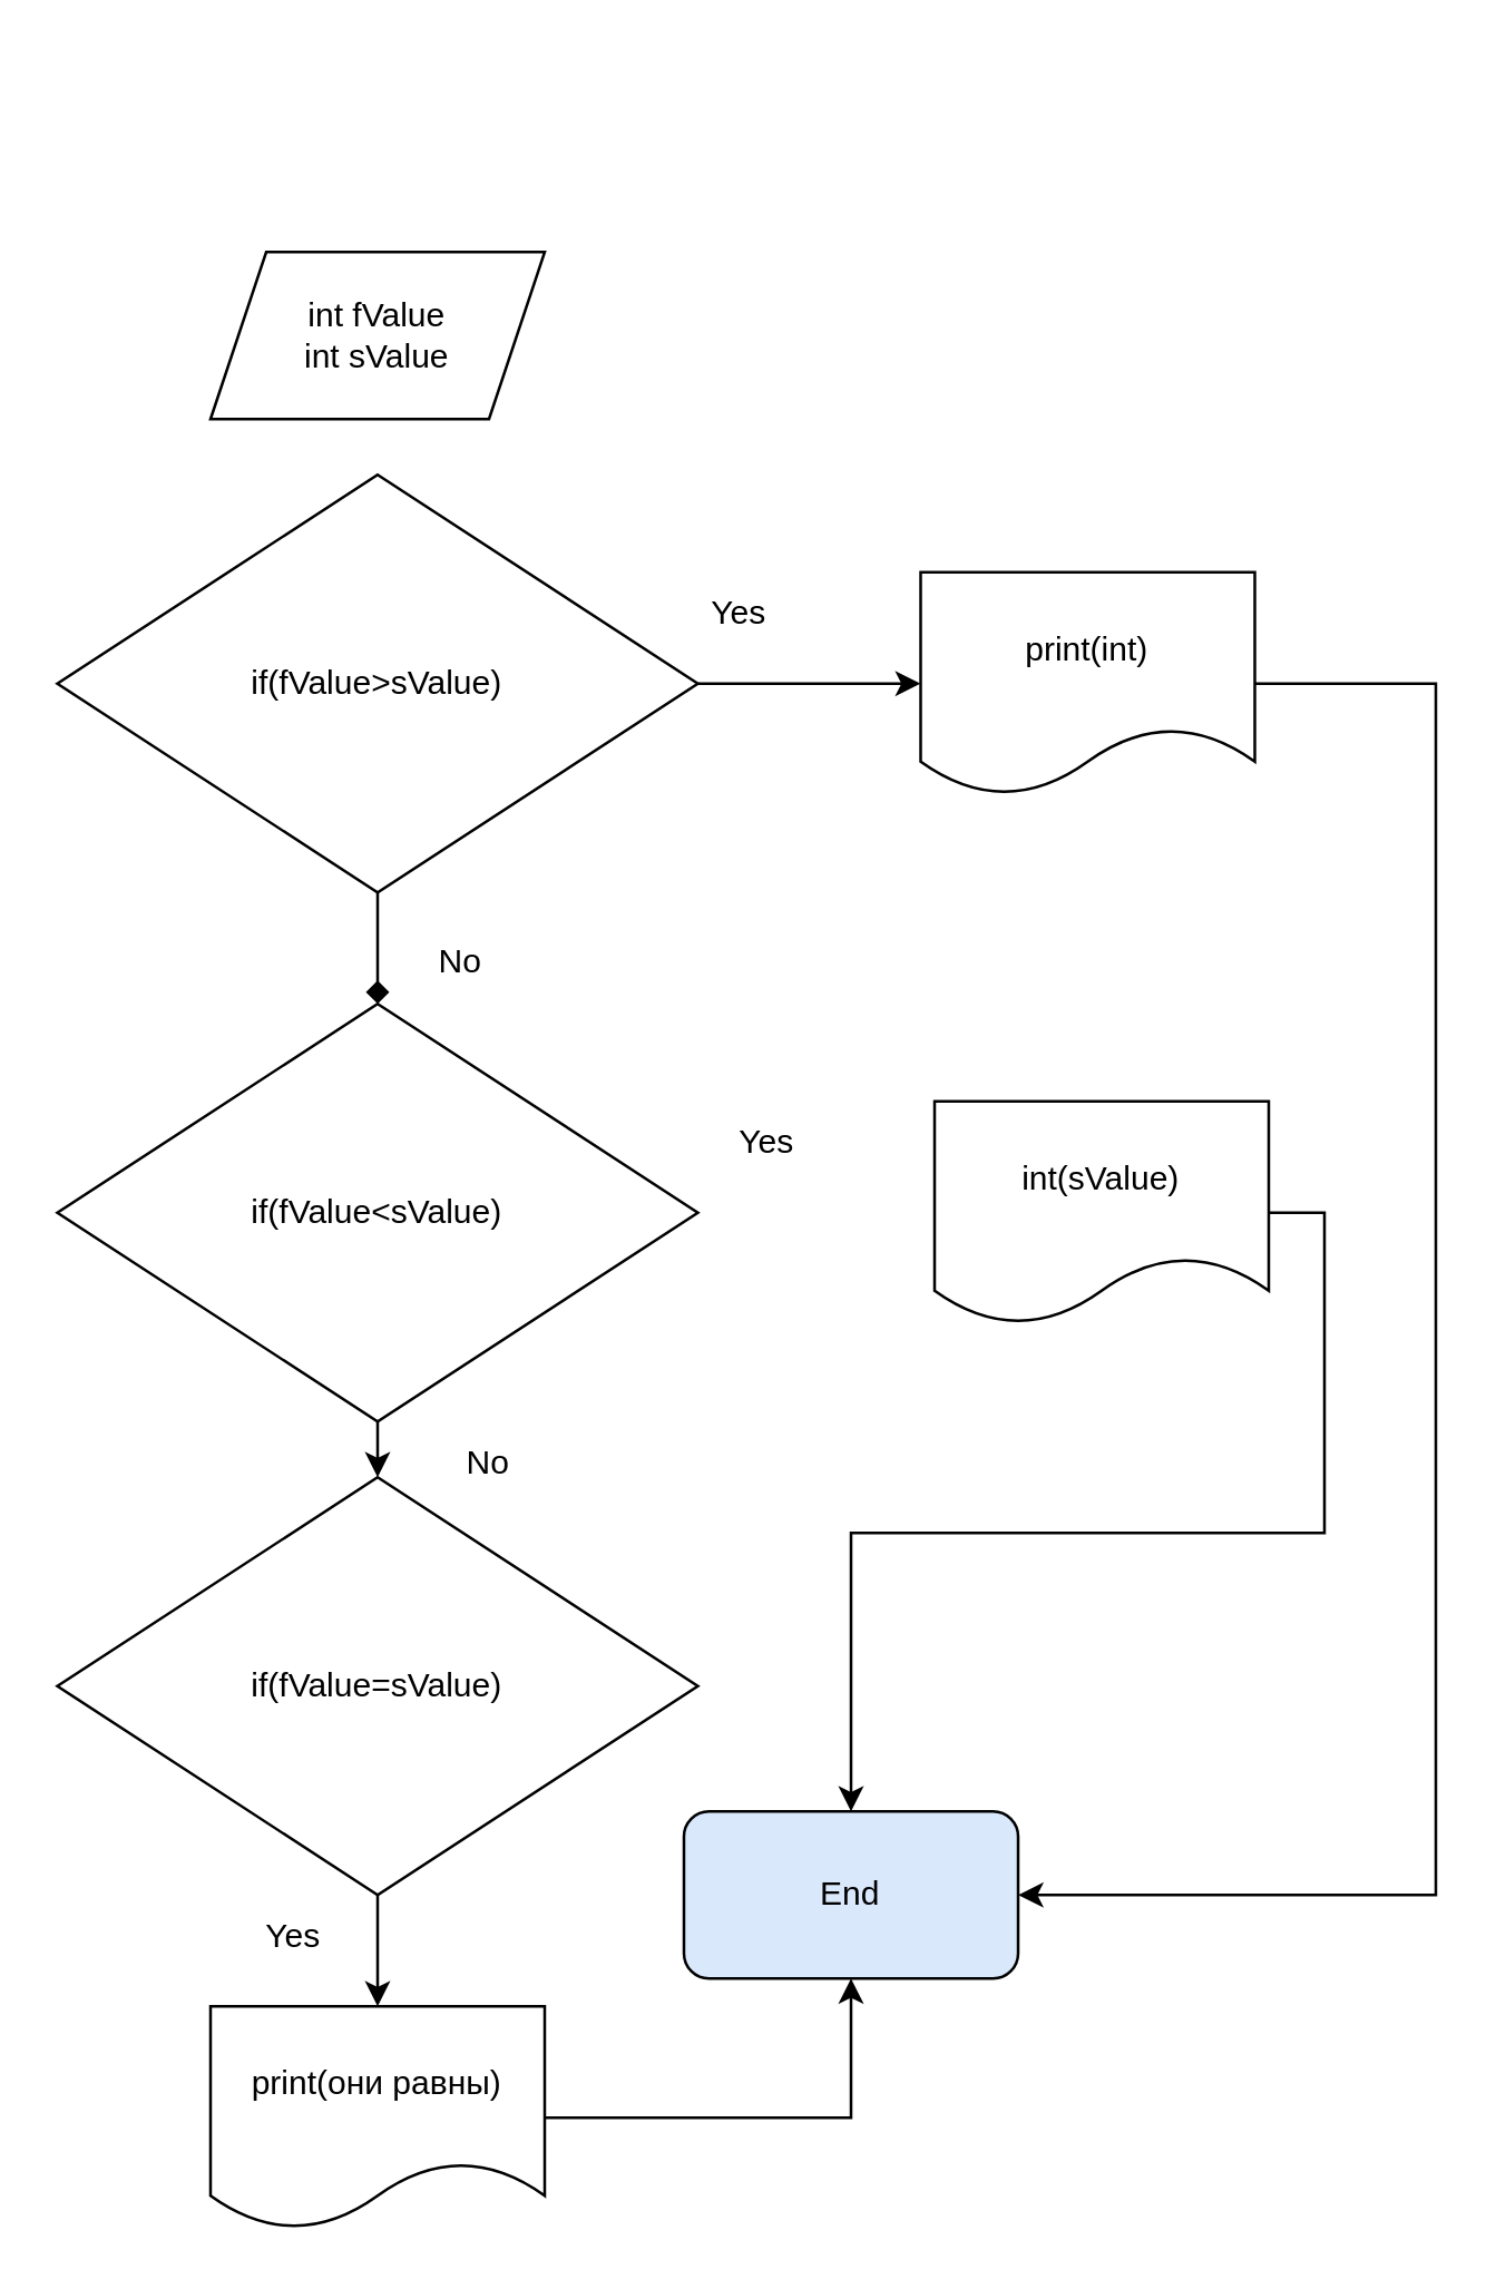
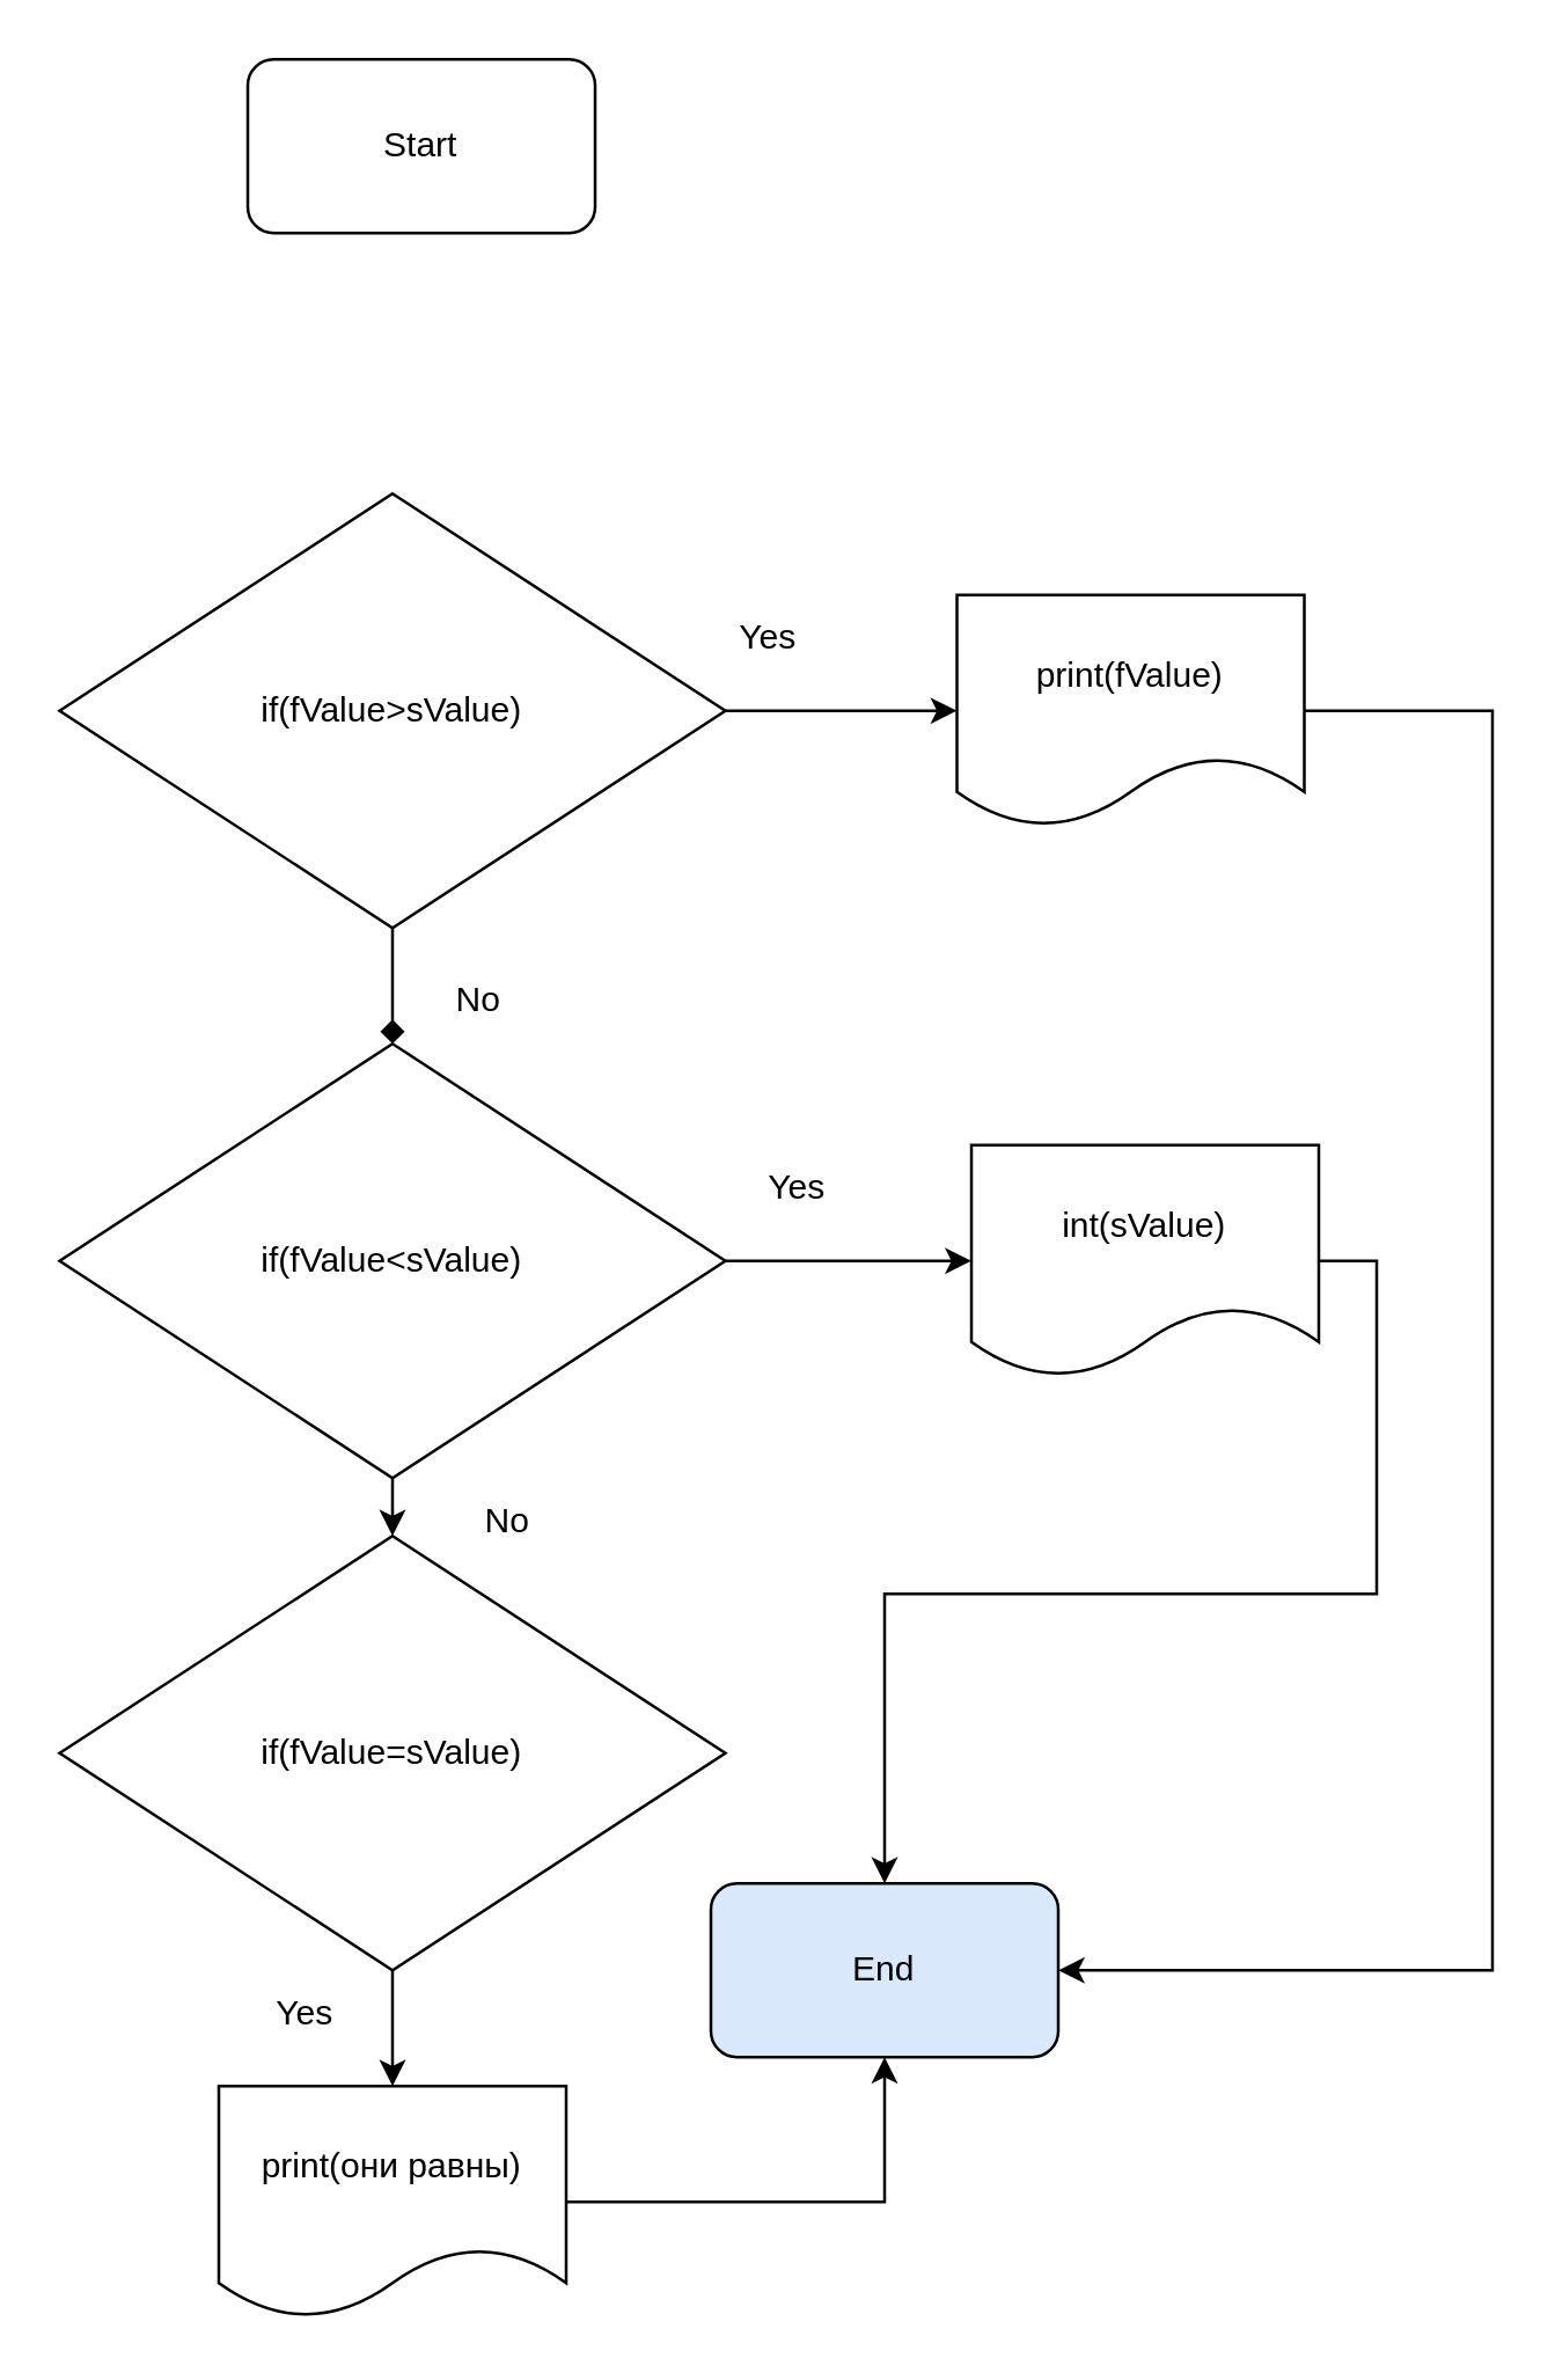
+ <mxCell id="2" value="Start" style="rounded=1;whiteSpace=wrap;html=1;" vertex="1" parent="1"><mxGeometry x="85" y="20" width="120" height="60" as="geometry" /></mxCell>
- <mxCell id="3" value="int fValue&lt;br&gt;int sValue" style="shape=parallelogram;perimeter=parallelogramPerimeter;whiteSpace=wrap;html=1;fixedSize=1;" vertex="1" parent="1"><mxGeometry x="75" y="90" width="120" height="60" as="geometry" /></mxCell>
- <mxCell id="11" value="print(int)" style="shape=document;whiteSpace=wrap;html=1;boundedLbl=1;" vertex="1" parent="1"><mxGeometry x="330" y="205" width="120" height="80" as="geometry" /></mxCell>
+ <mxCell id="11" value="print(fValue)" style="shape=document;whiteSpace=wrap;html=1;boundedLbl=1;" vertex="1" parent="1"><mxGeometry x="330" y="205" width="120" height="80" as="geometry" /></mxCell>
+ <mxCell id="7" value="" style="edgeStyle=orthogonalEdgeStyle;rounded=0;orthogonalLoop=1;jettySize=auto;html=1;" edge="1" parent="1" source="9" target="13"><mxGeometry relative="1" as="geometry" /></mxCell>
